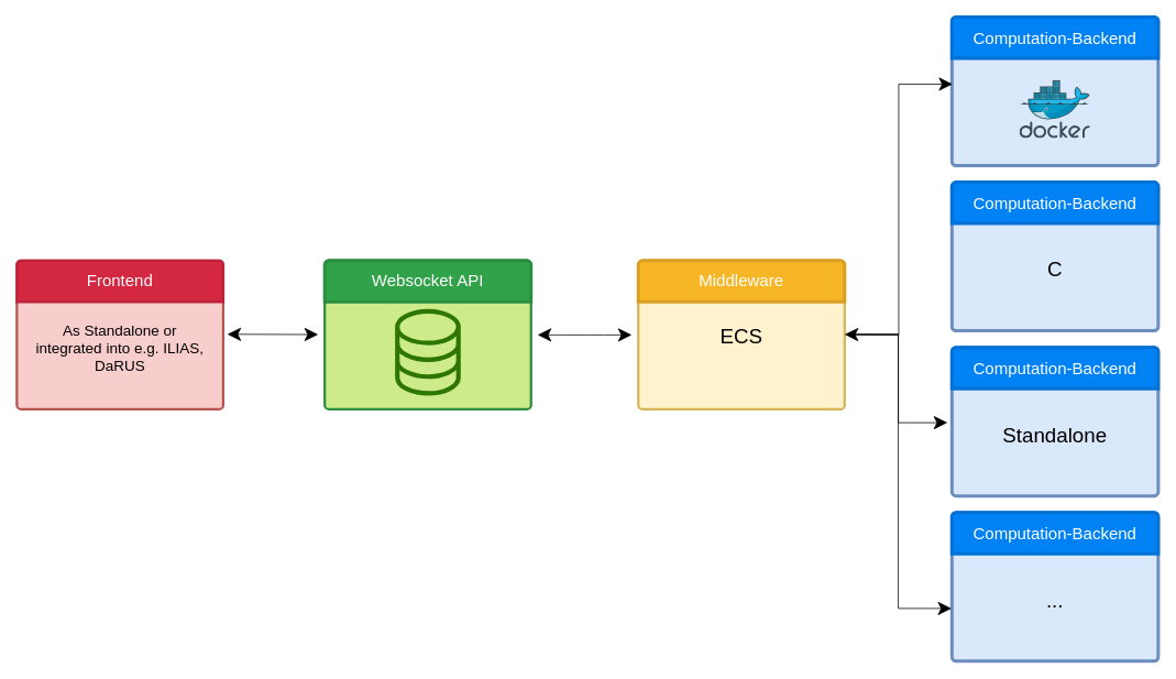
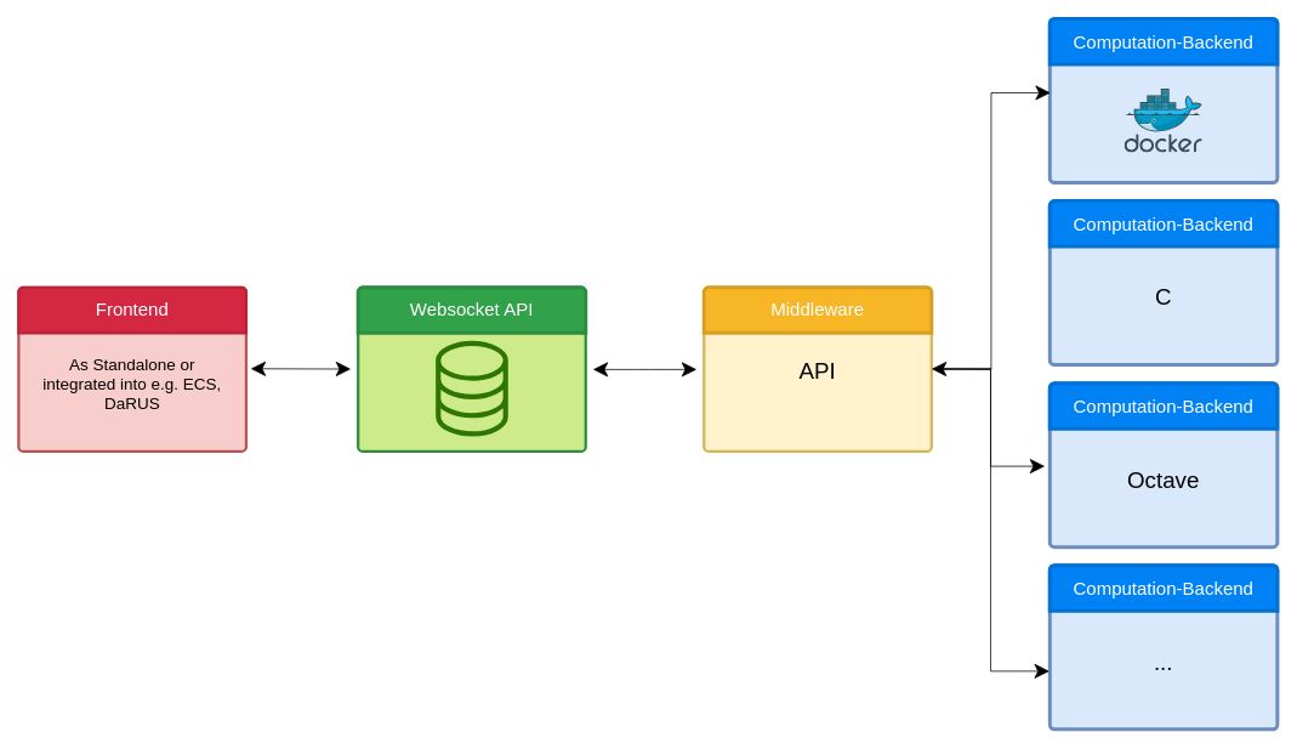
- <mxCell id="21" value="&lt;br&gt;&lt;div&gt;&lt;br&gt;&lt;/div&gt;&lt;div&gt;&lt;font style=&quot;font-size: 18px&quot;&gt;As Standalone or integrated into e.g. ILIAS, DaRUS&lt;/font&gt;&lt;/div&gt;" style="html=1;shadow=0;dashed=0;shape=mxgraph.bootstrap.rrect;rSize=5;strokeColor=#b85450;html=1;whiteSpace=wrap;fillColor=#f8cecc;verticalAlign=middle;align=center;spacing=20;spacingBottom=0;fontSize=14;labelBackgroundColor=none;hachureGap=4;strokeWidth=3;" vertex="1" parent="1"><mxGeometry x="20" y="315" width="250" height="180" as="geometry" /></mxCell>
+ <mxCell id="21" value="&lt;br&gt;&lt;div&gt;&lt;br&gt;&lt;/div&gt;&lt;div&gt;&lt;font style=&quot;font-size: 18px&quot;&gt;As Standalone or integrated into e.g. ECS, DaRUS&lt;/font&gt;&lt;/div&gt;" style="html=1;shadow=0;dashed=0;shape=mxgraph.bootstrap.rrect;rSize=5;strokeColor=#b85450;html=1;whiteSpace=wrap;fillColor=#f8cecc;verticalAlign=middle;align=center;spacing=20;spacingBottom=0;fontSize=14;labelBackgroundColor=none;hachureGap=4;strokeWidth=3;" vertex="1" parent="1"><mxGeometry x="20" y="315" width="250" height="180" as="geometry" /></mxCell>
- <mxCell id="8" value="&lt;font style=&quot;font-size: 25px&quot;&gt;ECS&lt;/font&gt;" style="html=1;shadow=0;dashed=0;shape=mxgraph.bootstrap.rrect;rSize=5;strokeColor=#d6b656;html=1;whiteSpace=wrap;fillColor=#fff2cc;verticalAlign=middle;align=center;spacing=20;spacingBottom=0;fontSize=20;hachureGap=4;labelBackgroundColor=none;horizontal=1;strokeWidth=3;" vertex="1" parent="1"><mxGeometry x="773" y="315" width="250" height="180" as="geometry" /></mxCell>
+ <mxCell id="8" value="&lt;font style=&quot;font-size: 25px&quot;&gt;API&lt;/font&gt;" style="html=1;shadow=0;dashed=0;shape=mxgraph.bootstrap.rrect;rSize=5;strokeColor=#d6b656;html=1;whiteSpace=wrap;fillColor=#fff2cc;verticalAlign=middle;align=center;spacing=20;spacingBottom=0;fontSize=20;hachureGap=4;labelBackgroundColor=none;horizontal=1;strokeWidth=3;" vertex="1" parent="1"><mxGeometry x="773" y="315" width="250" height="180" as="geometry" /></mxCell>
- <mxCell id="12" value="&lt;div&gt;&lt;font style=&quot;font-size: 25px&quot;&gt;&lt;br&gt;&lt;/font&gt;&lt;/div&gt;&lt;div&gt;&lt;font style=&quot;font-size: 25px&quot;&gt;Standalone&lt;/font&gt;&lt;/div&gt;" style="html=1;shadow=0;dashed=0;shape=mxgraph.bootstrap.rrect;rSize=5;strokeColor=#6c8ebf;html=1;whiteSpace=wrap;fillColor=#dae8fc;verticalAlign=middle;align=center;spacing=20;spacingBottom=0;fontSize=14;hachureGap=4;strokeWidth=4;" vertex="1" parent="1"><mxGeometry x="1153" y="420" width="250" height="180" as="geometry" /></mxCell>
+ <mxCell id="12" value="&lt;div&gt;&lt;font style=&quot;font-size: 25px&quot;&gt;&lt;br&gt;&lt;/font&gt;&lt;/div&gt;&lt;div&gt;&lt;font style=&quot;font-size: 25px&quot;&gt;Octave&lt;/font&gt;&lt;/div&gt;" style="html=1;shadow=0;dashed=0;shape=mxgraph.bootstrap.rrect;rSize=5;strokeColor=#6c8ebf;html=1;whiteSpace=wrap;fillColor=#dae8fc;verticalAlign=middle;align=center;spacing=20;spacingBottom=0;fontSize=14;hachureGap=4;strokeWidth=4;" vertex="1" parent="1"><mxGeometry x="1153" y="420" width="250" height="180" as="geometry" /></mxCell>
